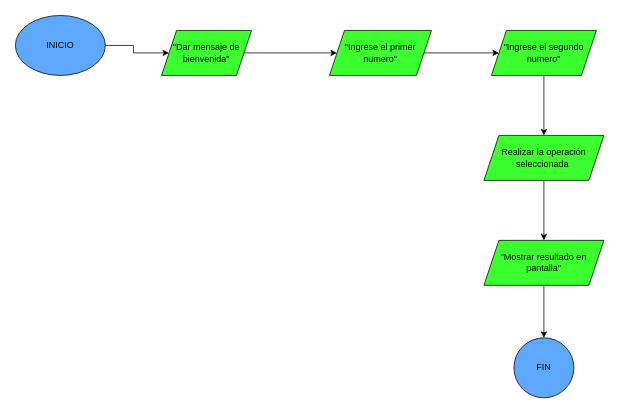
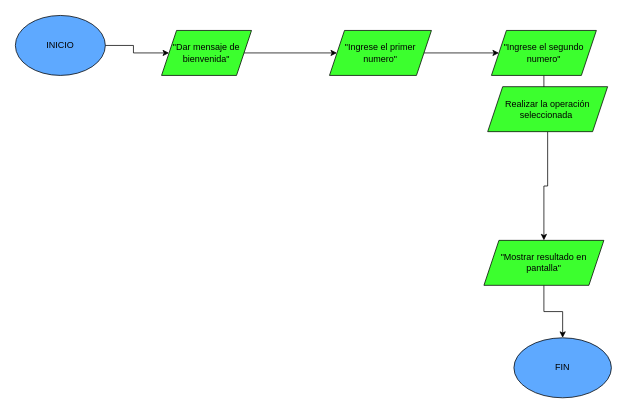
- <mxCell id="11" value="Realizar la operación seleccionada&amp;nbsp;" style="shape=parallelogram;perimeter=parallelogramPerimeter;whiteSpace=wrap;html=1;fixedSize=1;fillColor=#3CFF2E;" vertex="1" parent="1"><mxGeometry x="645" y="180" width="160" height="60" as="geometry" /></mxCell>
+ <mxCell id="11" value="Realizar la operación seleccionada&amp;nbsp;" style="shape=parallelogram;perimeter=parallelogramPerimeter;whiteSpace=wrap;html=1;fixedSize=1;fillColor=#3CFF2E;" vertex="1" parent="1"><mxGeometry x="650" y="115" width="160" height="60" as="geometry" /></mxCell>
- <mxCell id="14" value="FIN" style="ellipse;whiteSpace=wrap;html=1;fillColor=#5EA9FF;" vertex="1" parent="1"><mxGeometry x="685" y="450" width="80" height="80" as="geometry" /></mxCell>
+ <mxCell id="14" value="FIN" style="ellipse;whiteSpace=wrap;html=1;fillColor=#5EA9FF;" vertex="1" parent="1"><mxGeometry x="685" y="450" width="130" height="80" as="geometry" /></mxCell>
